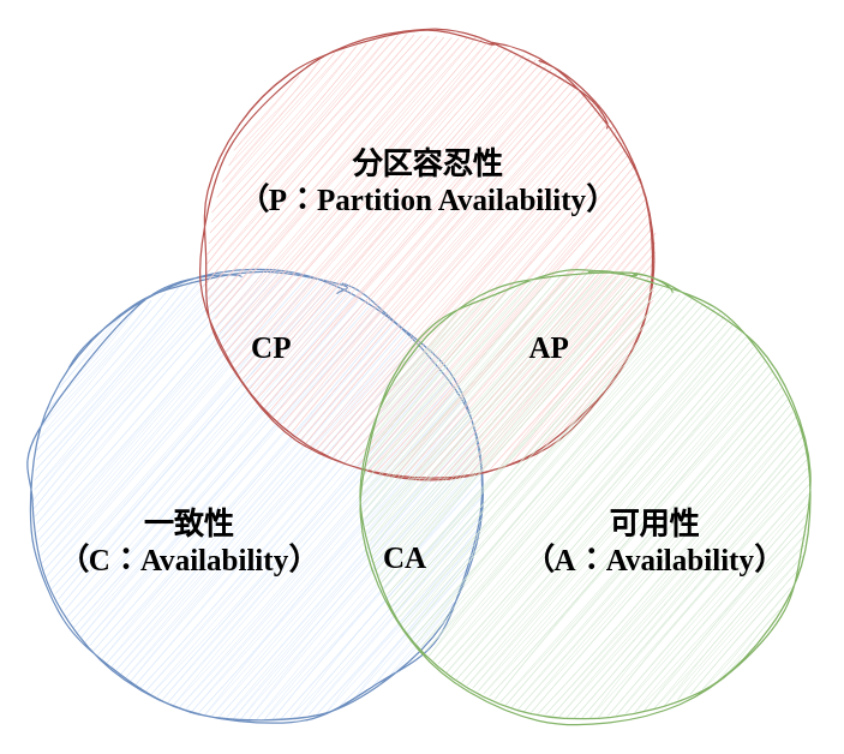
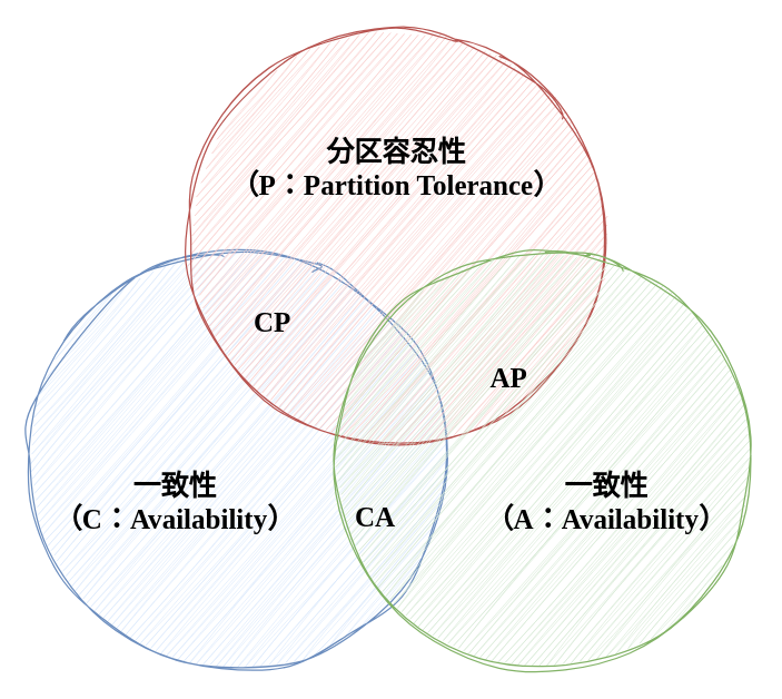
- <mxCell id="6" value="&lt;div&gt;分区容忍性&lt;/div&gt;&lt;div&gt;（P：Partition Availability）&lt;/div&gt;" style="text;html=1;align=center;verticalAlign=middle;resizable=0;points=[];autosize=1;strokeColor=none;fillColor=none;fontSize=20;fontFamily=Architects Daughter;fontStyle=1;sketch=1;curveFitting=1;jiggle=2;container=0;" parent="1" vertex="1"><mxGeometry x="149" y="90" width="270" height="60" as="geometry" /></mxCell>
+ <mxCell id="6" value="&lt;div&gt;分区容忍性&lt;/div&gt;&lt;div&gt;（P：Partition Tolerance）&lt;/div&gt;" style="text;html=1;align=center;verticalAlign=middle;resizable=0;points=[];autosize=1;strokeColor=none;fillColor=none;fontSize=20;fontFamily=Architects Daughter;fontStyle=1;sketch=1;curveFitting=1;jiggle=2;container=0;" parent="1" vertex="1"><mxGeometry x="149" y="90" width="270" height="60" as="geometry" /></mxCell>
- <mxCell id="9" value="CP" style="text;html=1;align=center;verticalAlign=middle;resizable=0;points=[];autosize=1;strokeColor=none;fillColor=none;fontSize=20;fontFamily=Architects Daughter;fontStyle=1;sketch=1;curveFitting=1;jiggle=2;container=0;" parent="1" vertex="1"><mxGeometry x="155" y="210" width="50" height="40" as="geometry" /></mxCell>
+ <mxCell id="9" value="CP" style="text;html=1;align=center;verticalAlign=middle;resizable=0;points=[];autosize=1;strokeColor=none;fillColor=none;fontSize=20;fontFamily=Architects Daughter;fontStyle=1;sketch=1;curveFitting=1;jiggle=2;container=0;" parent="1" vertex="1"><mxGeometry x="170" y="210" width="50" height="40" as="geometry" /></mxCell>
- <mxCell id="10" value="AP" style="text;html=1;align=center;verticalAlign=middle;resizable=0;points=[];autosize=1;strokeColor=none;fillColor=none;fontSize=20;fontFamily=Architects Daughter;fontStyle=1;sketch=1;curveFitting=1;jiggle=2;container=0;" parent="1" vertex="1"><mxGeometry x="340" y="210" width="50" height="40" as="geometry" /></mxCell>
+ <mxCell id="10" value="AP" style="text;html=1;align=center;verticalAlign=middle;resizable=0;points=[];autosize=1;strokeColor=none;fillColor=none;fontSize=20;fontFamily=Architects Daughter;fontStyle=1;sketch=1;curveFitting=1;jiggle=2;container=0;" parent="1" vertex="1"><mxGeometry x="340" y="250" width="50" height="40" as="geometry" /></mxCell>
- <mxCell id="7" value="&lt;div&gt;可用性&lt;/div&gt;&lt;div&gt;（A：Availability）&lt;/div&gt;" style="text;html=1;align=center;verticalAlign=middle;resizable=0;points=[];autosize=1;strokeColor=none;fillColor=none;fontSize=20;fontFamily=Architects Daughter;fontStyle=1;sketch=1;curveFitting=1;jiggle=2;container=0;" parent="1" vertex="1"><mxGeometry x="340" y="330" width="190" height="60" as="geometry" /></mxCell>
+ <mxCell id="7" value="&lt;div&gt;一致性&lt;/div&gt;&lt;div&gt;（A：Availability）&lt;/div&gt;" style="text;html=1;align=center;verticalAlign=middle;resizable=0;points=[];autosize=1;strokeColor=none;fillColor=none;fontSize=20;fontFamily=Architects Daughter;fontStyle=1;sketch=1;curveFitting=1;jiggle=2;container=0;" parent="1" vertex="1"><mxGeometry x="340" y="330" width="190" height="60" as="geometry" /></mxCell>
